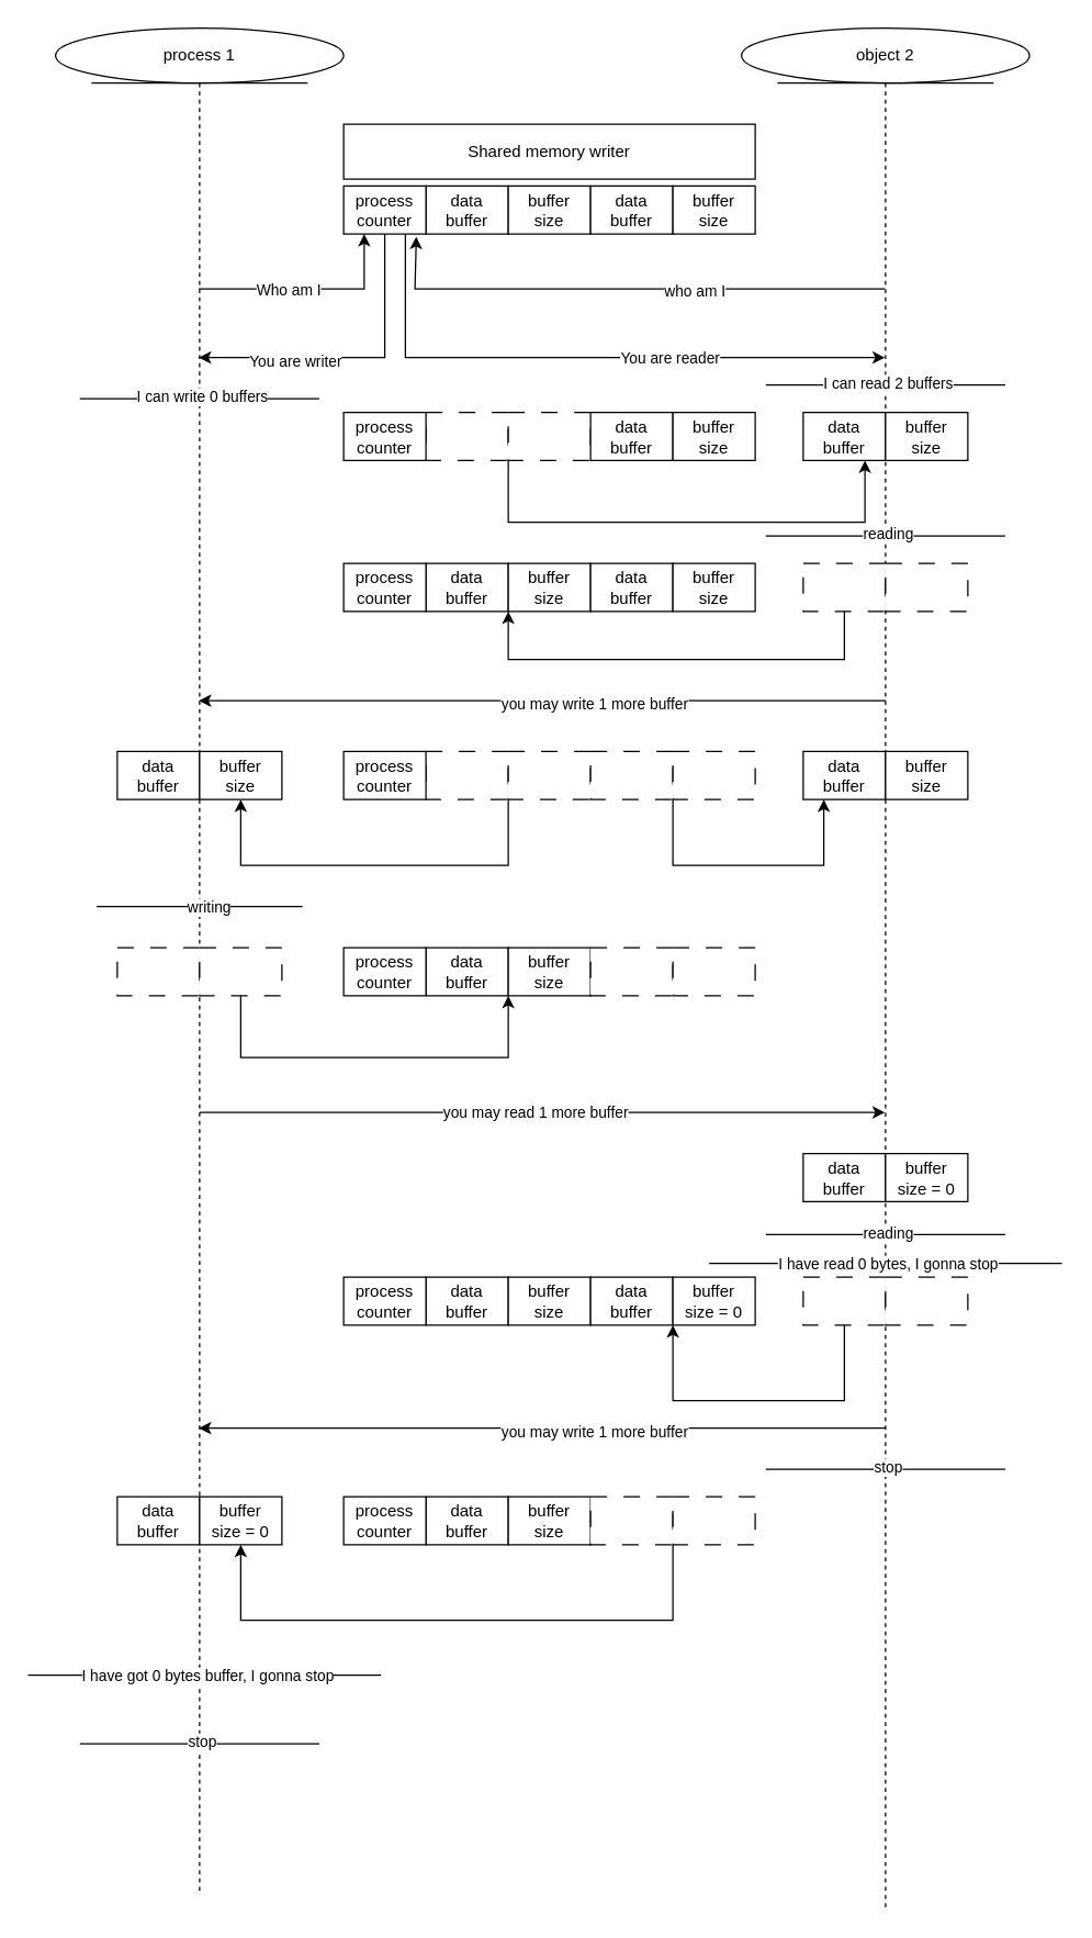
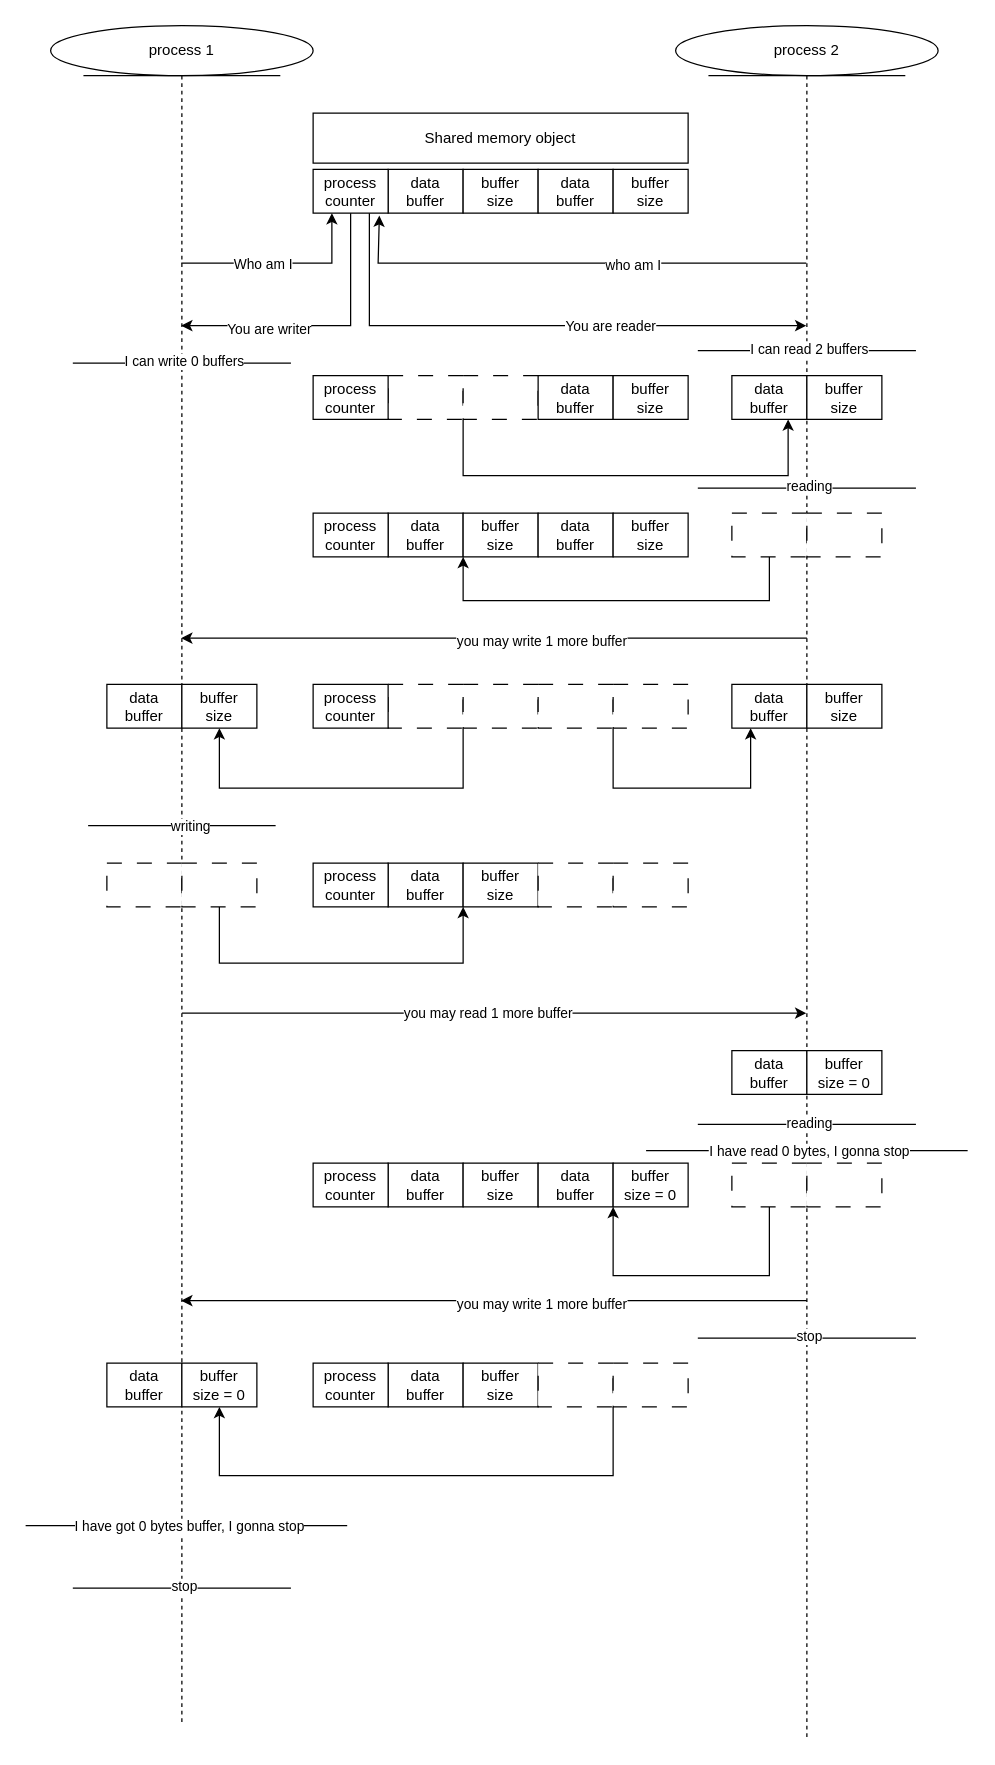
- <mxCell id="2" value="object 2" style="shape=umlLifeline;perimeter=lifelinePerimeter;whiteSpace=wrap;html=1;container=1;dropTarget=0;collapsible=0;recursiveResize=0;outlineConnect=0;portConstraint=eastwest;newEdgeStyle={&quot;curved&quot;:0,&quot;rounded&quot;:0};participant=umlEntity;" vertex="1" parent="1"><mxGeometry x="540" y="20" width="210" height="1370" as="geometry" /></mxCell>
+ <mxCell id="2" value="process 2" style="shape=umlLifeline;perimeter=lifelinePerimeter;whiteSpace=wrap;html=1;container=1;dropTarget=0;collapsible=0;recursiveResize=0;outlineConnect=0;portConstraint=eastwest;newEdgeStyle={&quot;curved&quot;:0,&quot;rounded&quot;:0};participant=umlEntity;" vertex="1" parent="1"><mxGeometry x="540" y="20" width="210" height="1370" as="geometry" /></mxCell>
- <mxCell id="4" value="Shared memory writer" style="rounded=0;whiteSpace=wrap;html=1;" vertex="1" parent="1"><mxGeometry x="250" y="90" width="300" height="40" as="geometry" /></mxCell>
+ <mxCell id="4" value="Shared memory object" style="rounded=0;whiteSpace=wrap;html=1;" vertex="1" parent="1"><mxGeometry x="250" y="90" width="300" height="40" as="geometry" /></mxCell>
